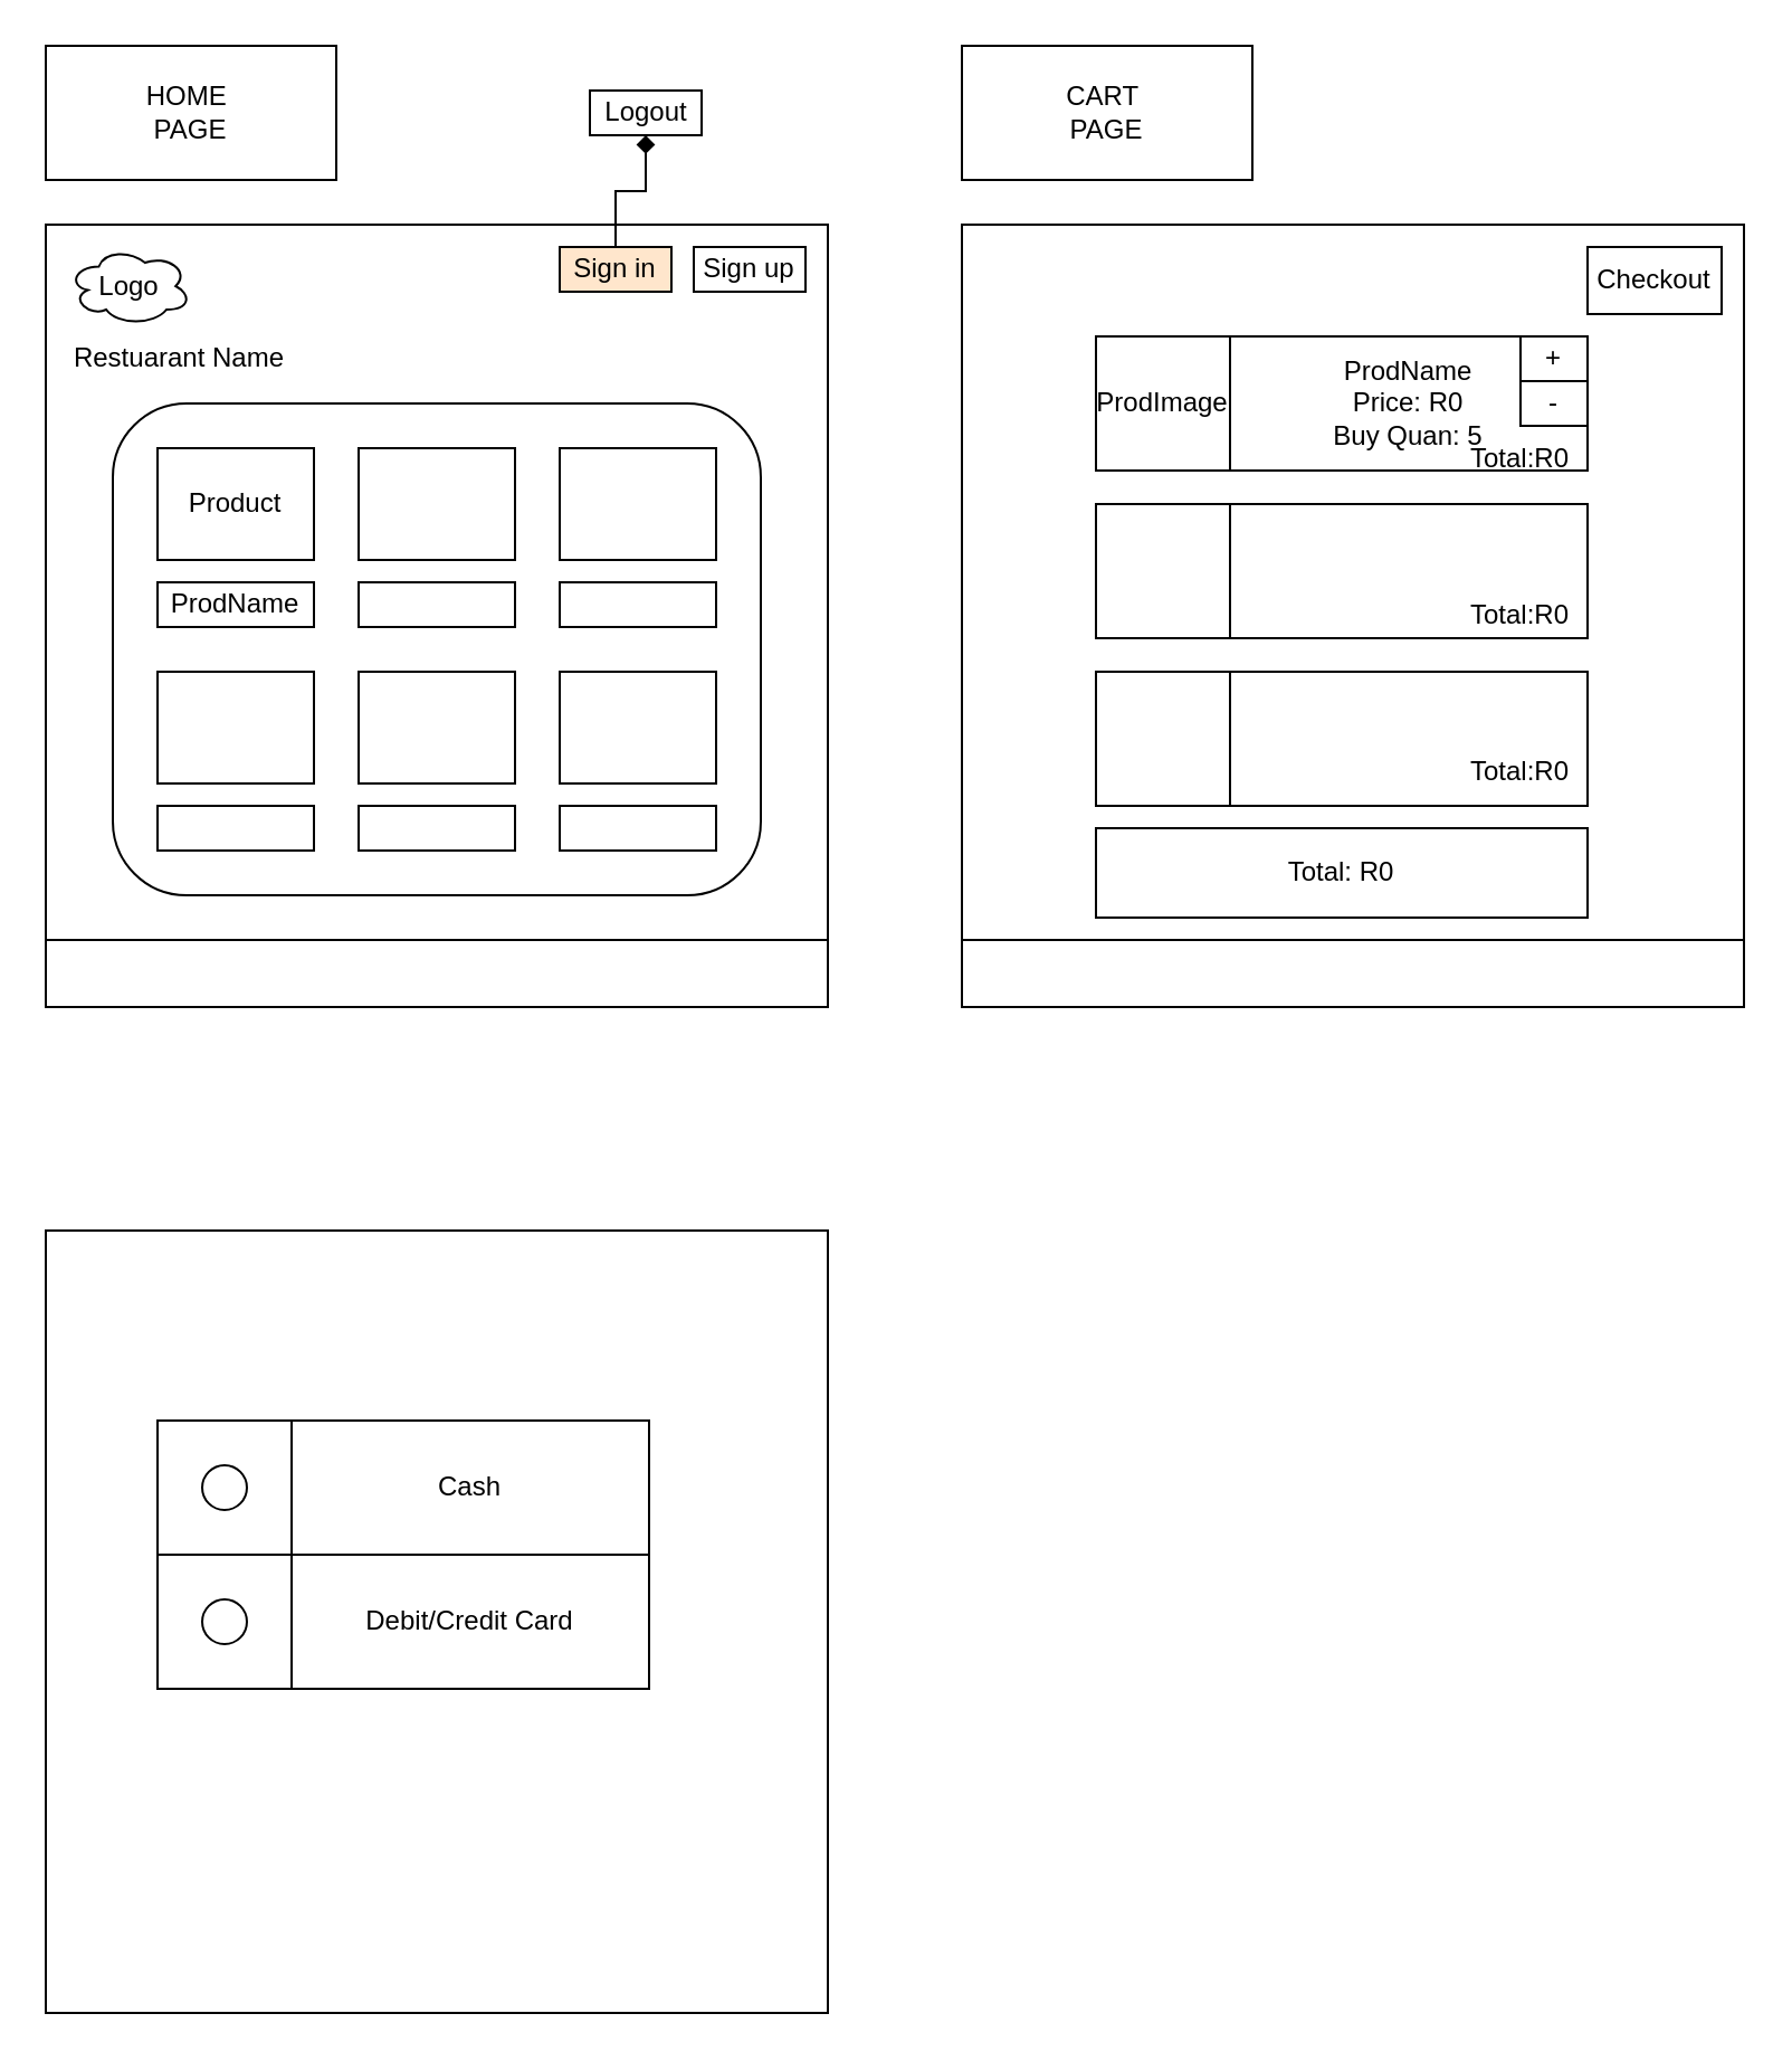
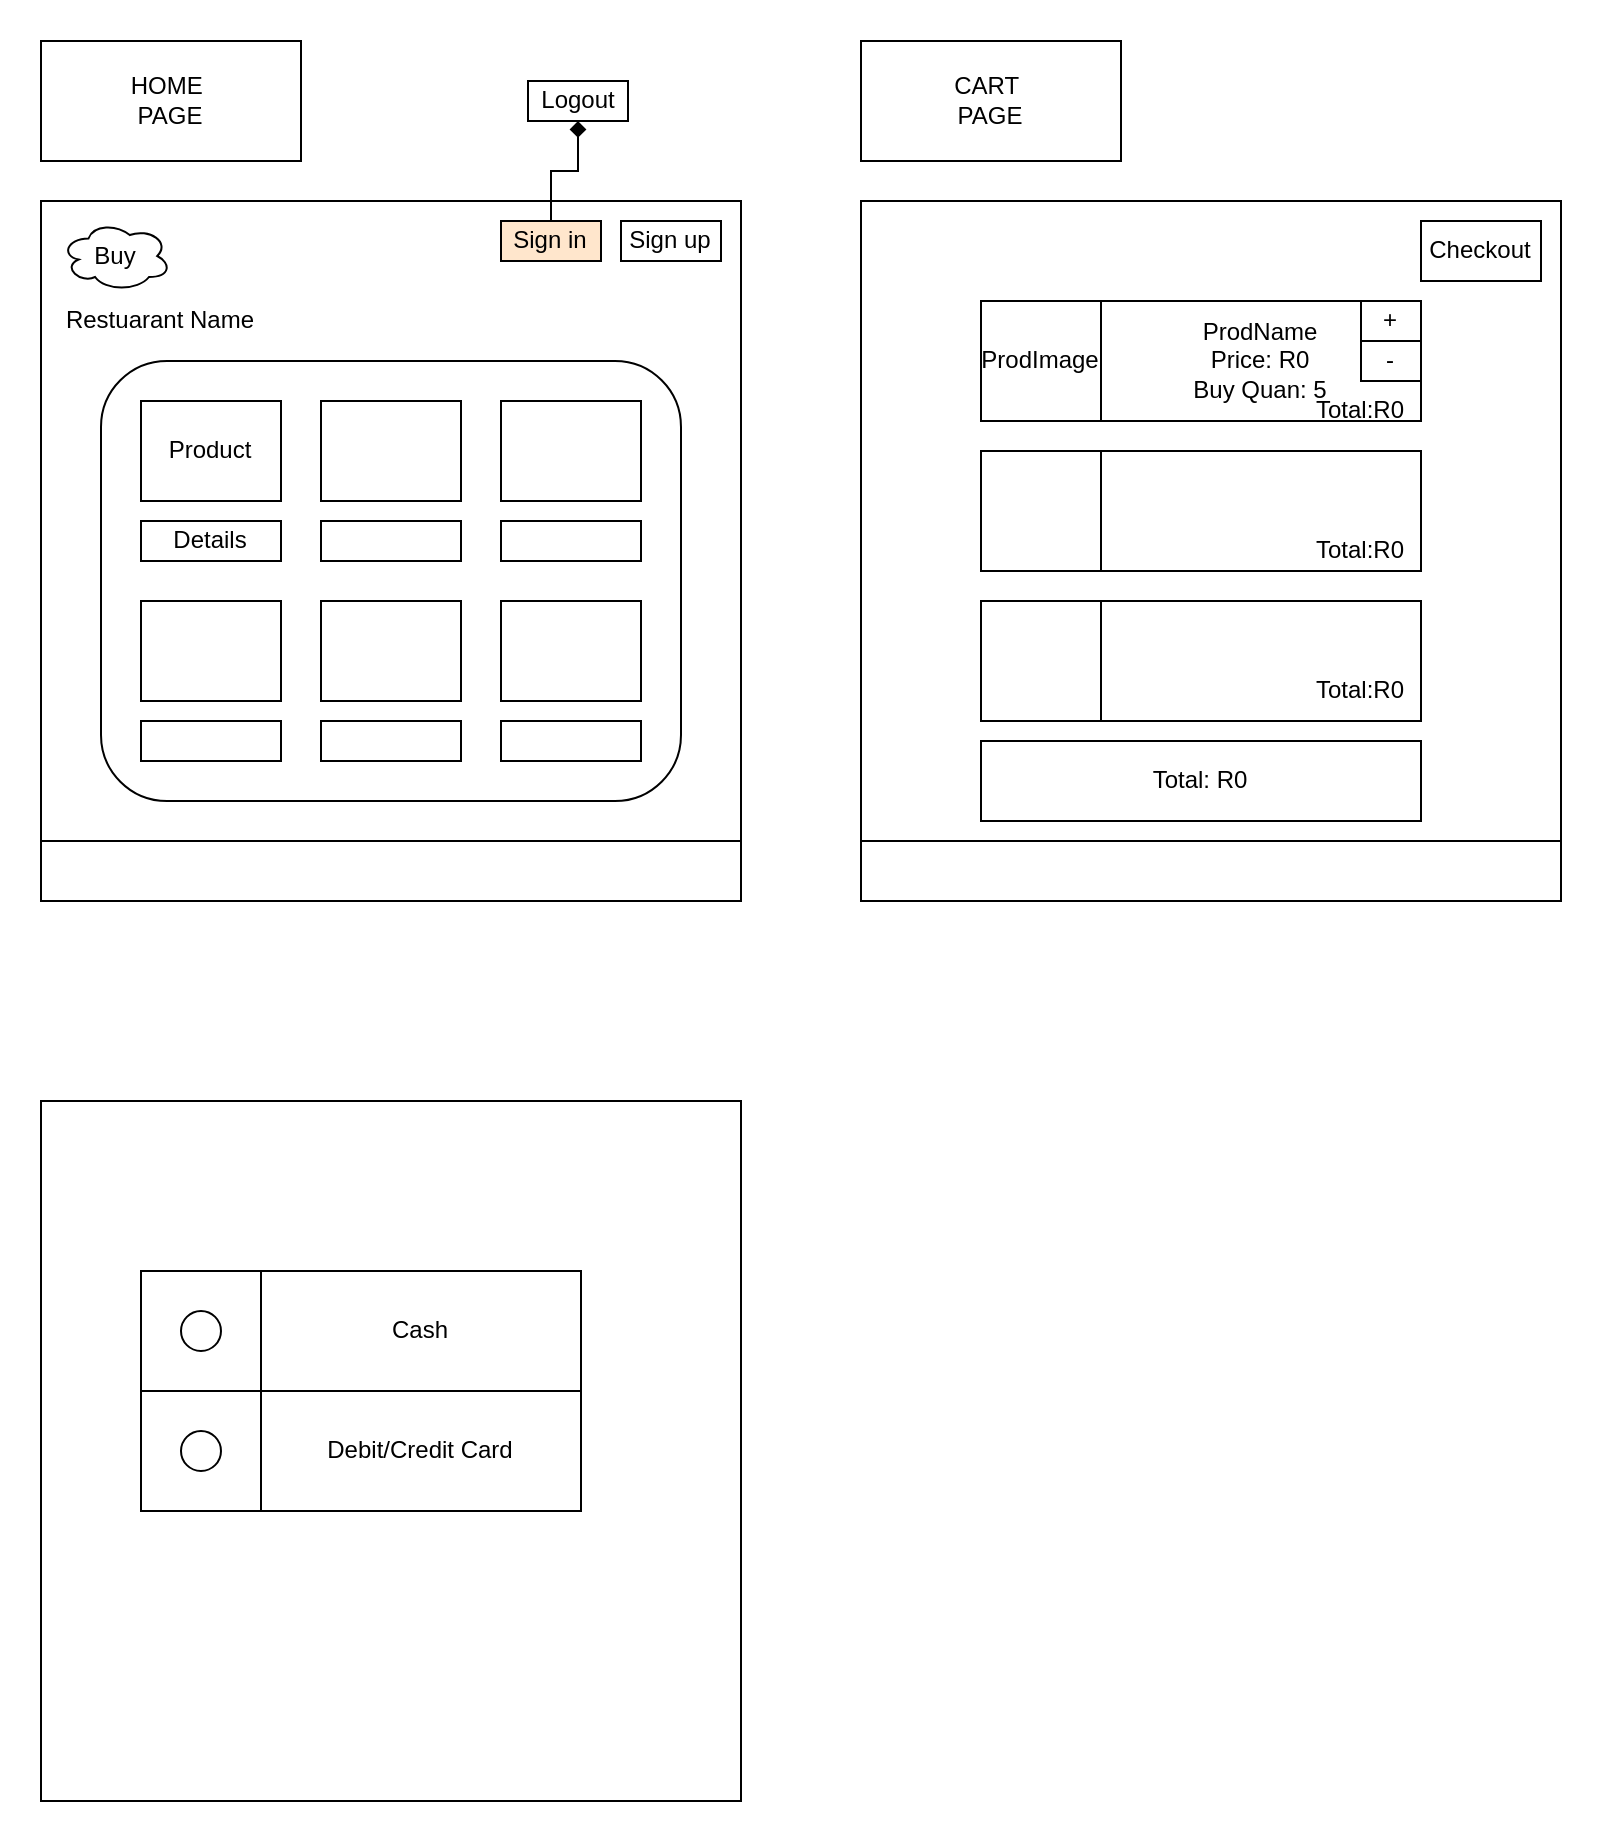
- <mxCell id="12" value="Logo" style="ellipse;shape=cloud;whiteSpace=wrap;html=1;" parent="1" vertex="1"><mxGeometry x="30" y="110" width="55" height="35" as="geometry" /></mxCell>
+ <mxCell id="12" value="Buy" style="ellipse;shape=cloud;whiteSpace=wrap;html=1;" parent="1" vertex="1"><mxGeometry x="30" y="110" width="55" height="35" as="geometry" /></mxCell>
- <mxCell id="14" value="ProdName" style="rounded=0;whiteSpace=wrap;html=1;" parent="1" vertex="1"><mxGeometry x="70" y="260" width="70" height="20" as="geometry" /></mxCell>
+ <mxCell id="14" value="Details" style="rounded=0;whiteSpace=wrap;html=1;" parent="1" vertex="1"><mxGeometry x="70" y="260" width="70" height="20" as="geometry" /></mxCell>
